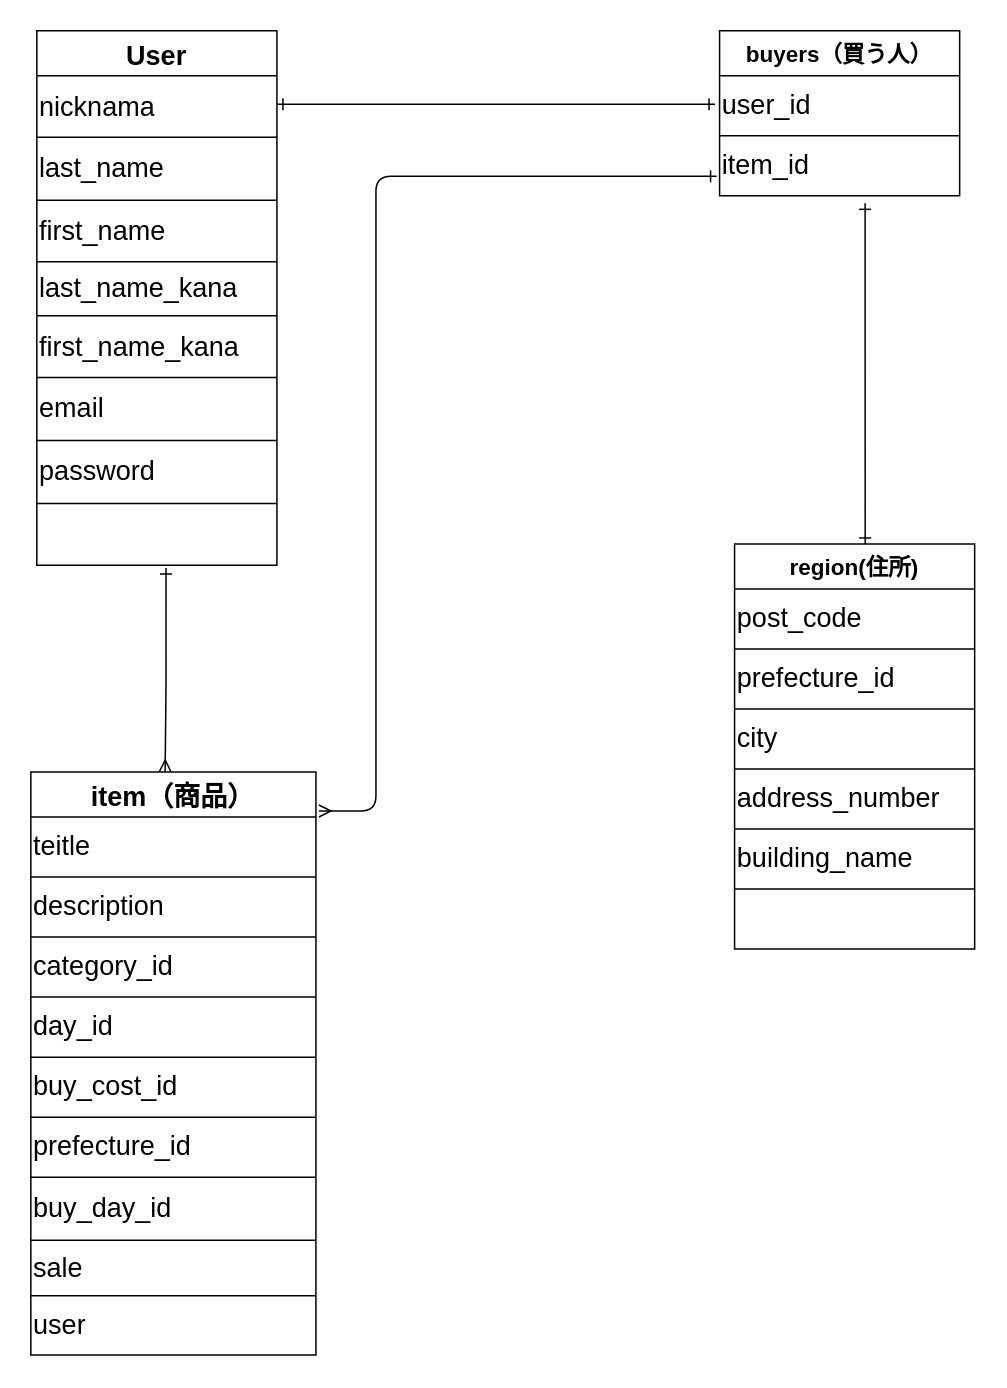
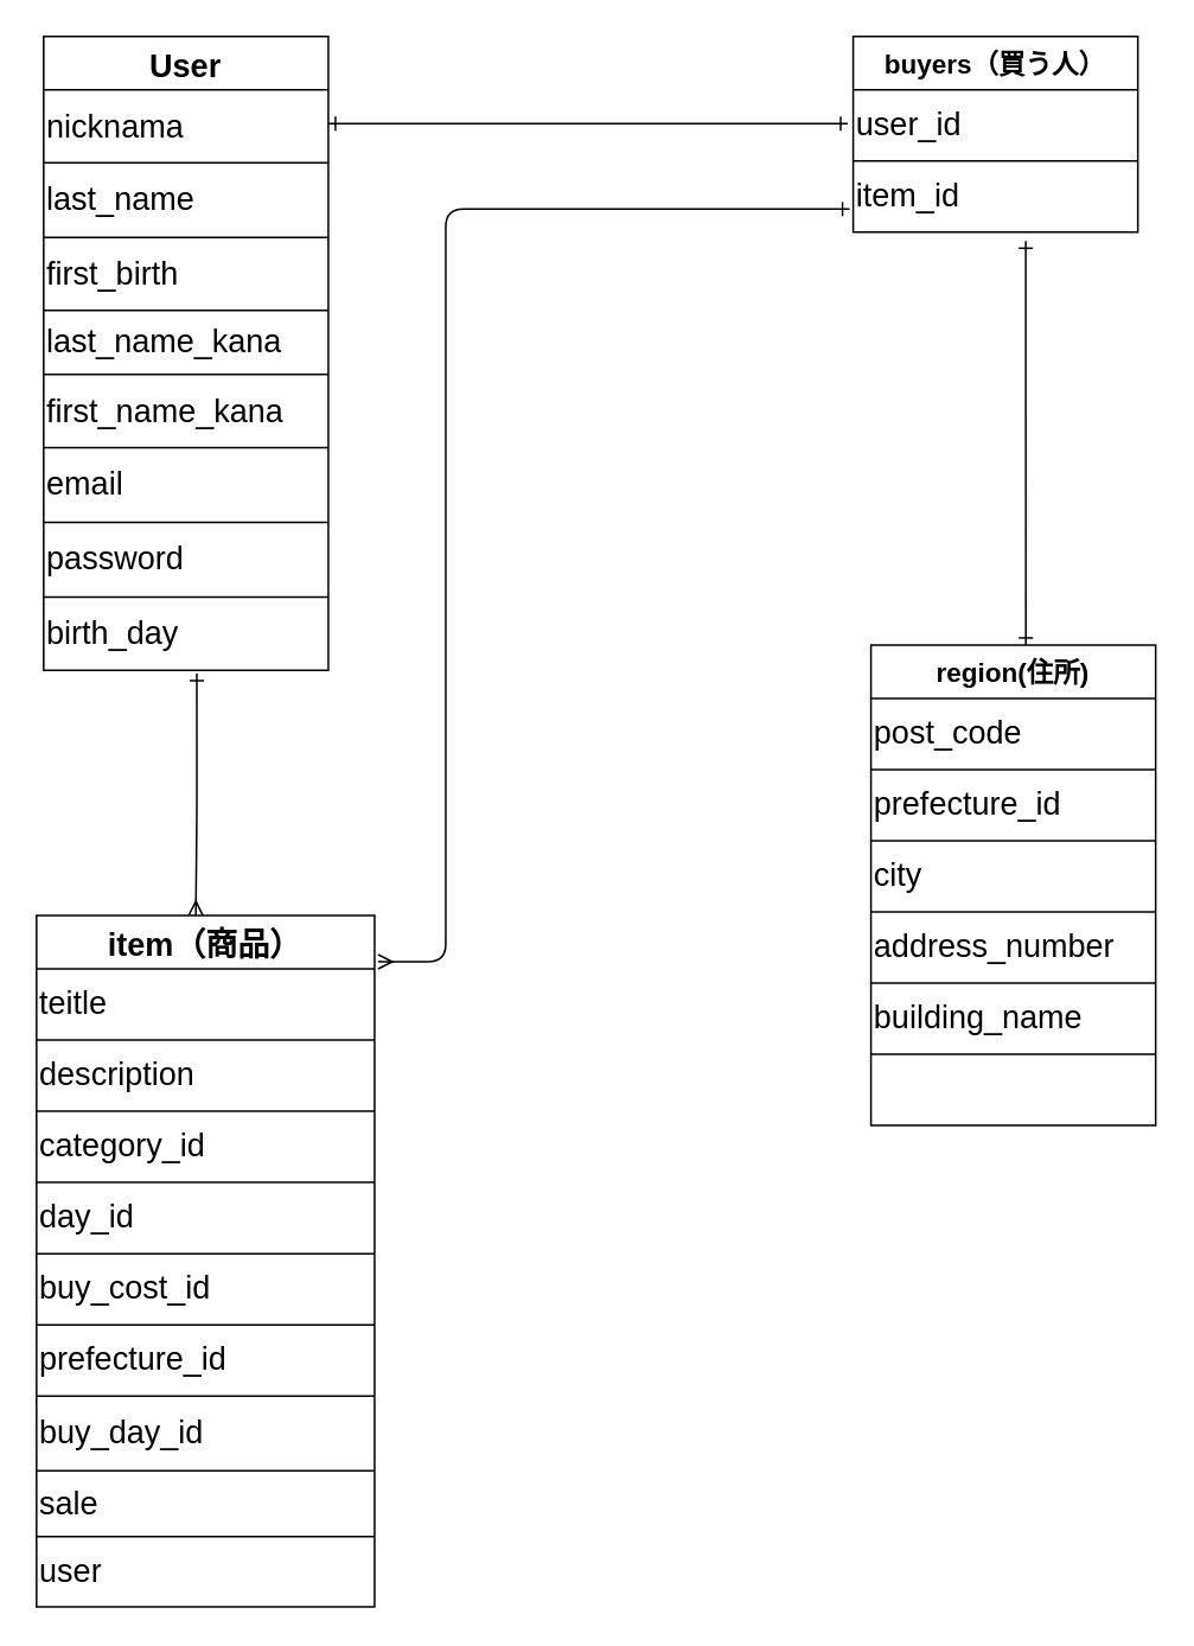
- <mxCell id="10" value="first_name&lt;br&gt;" style="shape=partialRectangle;html=1;whiteSpace=wrap;connectable=0;fillColor=none;top=0;left=0;bottom=0;right=0;overflow=hidden;pointerEvents=1;fontSize=18;align=left;fontColor=#000000;strokeColor=#000000;" parent="9" vertex="1"><mxGeometry width="160" height="41" as="geometry"><mxRectangle width="160" height="41" as="alternateBounds" /></mxGeometry></mxCell>
+ <mxCell id="10" value="first_birth&lt;br&gt;" style="shape=partialRectangle;html=1;whiteSpace=wrap;connectable=0;fillColor=none;top=0;left=0;bottom=0;right=0;overflow=hidden;pointerEvents=1;fontSize=18;align=left;fontColor=#000000;strokeColor=#000000;" parent="9" vertex="1"><mxGeometry width="160" height="41" as="geometry"><mxRectangle width="160" height="41" as="alternateBounds" /></mxGeometry></mxCell>
+ <mxCell id="20" value="birth_day" style="shape=partialRectangle;html=1;whiteSpace=wrap;connectable=0;fillColor=none;top=0;left=0;bottom=0;right=0;overflow=hidden;pointerEvents=1;fontSize=18;align=left;fontColor=#000000;strokeColor=#000000;" parent="19" vertex="1"><mxGeometry width="160" height="41" as="geometry"><mxRectangle width="160" height="41" as="alternateBounds" /></mxGeometry></mxCell>
